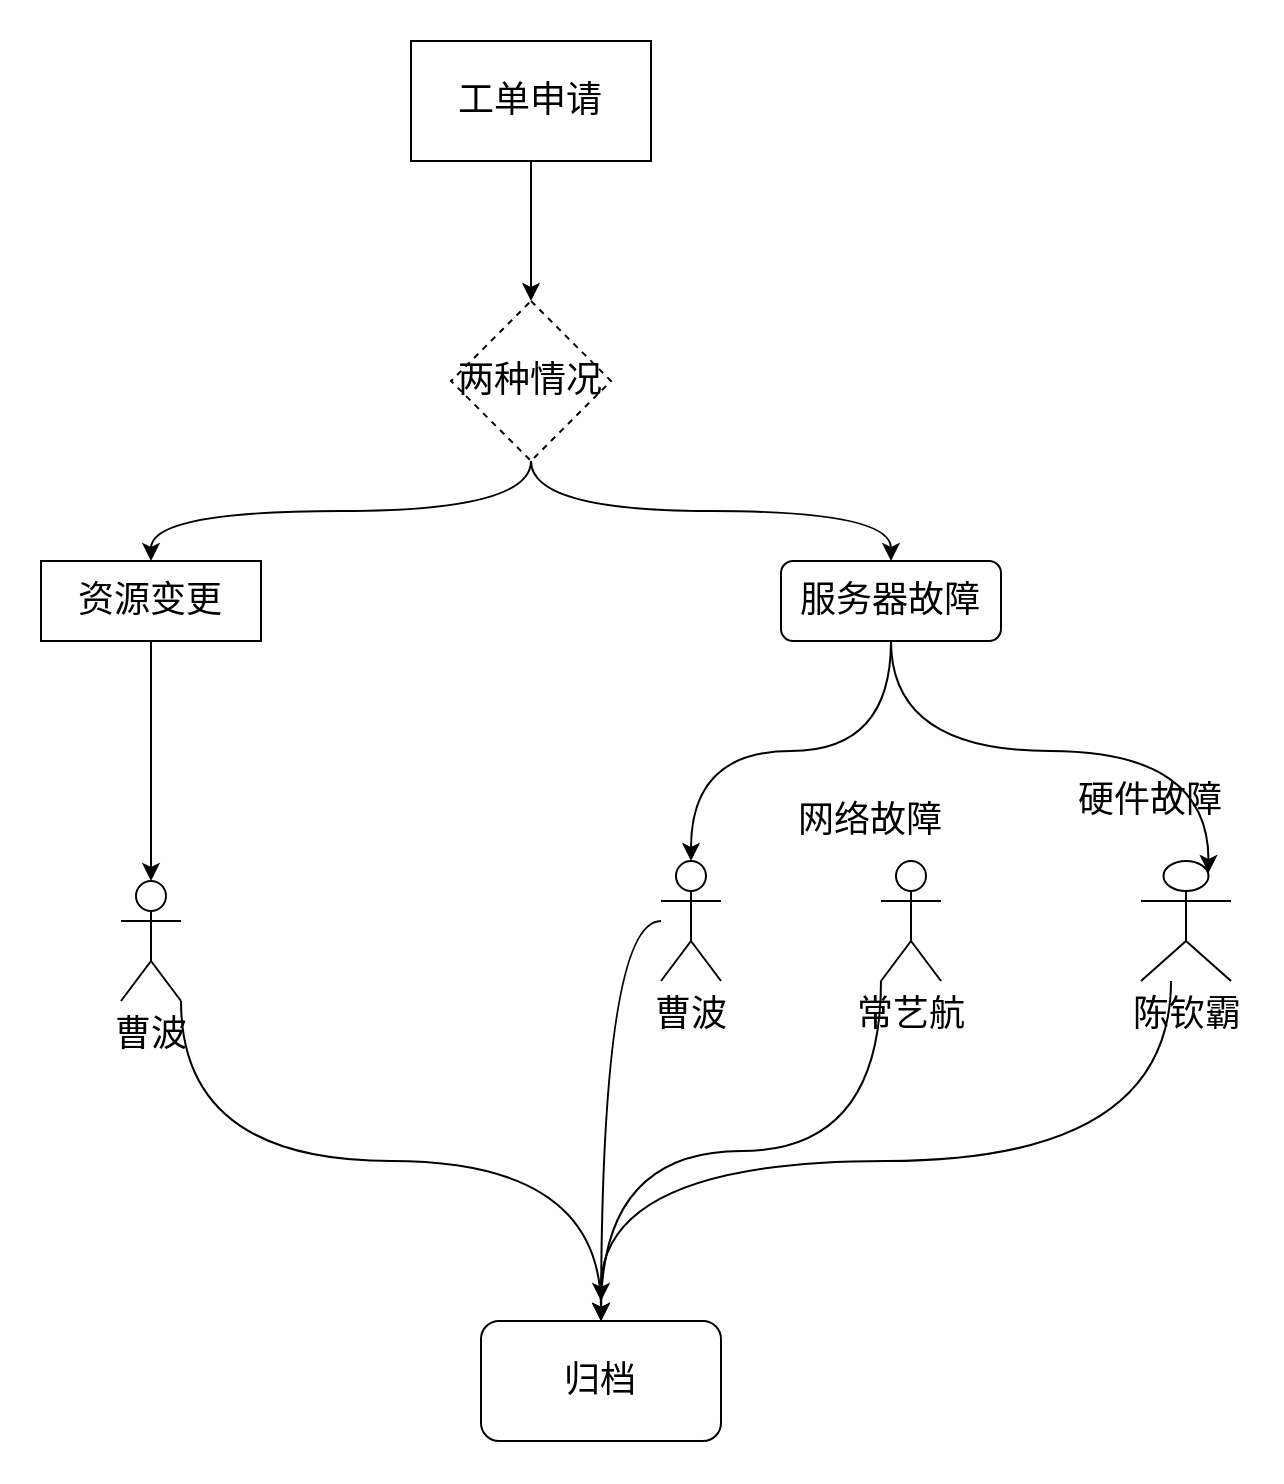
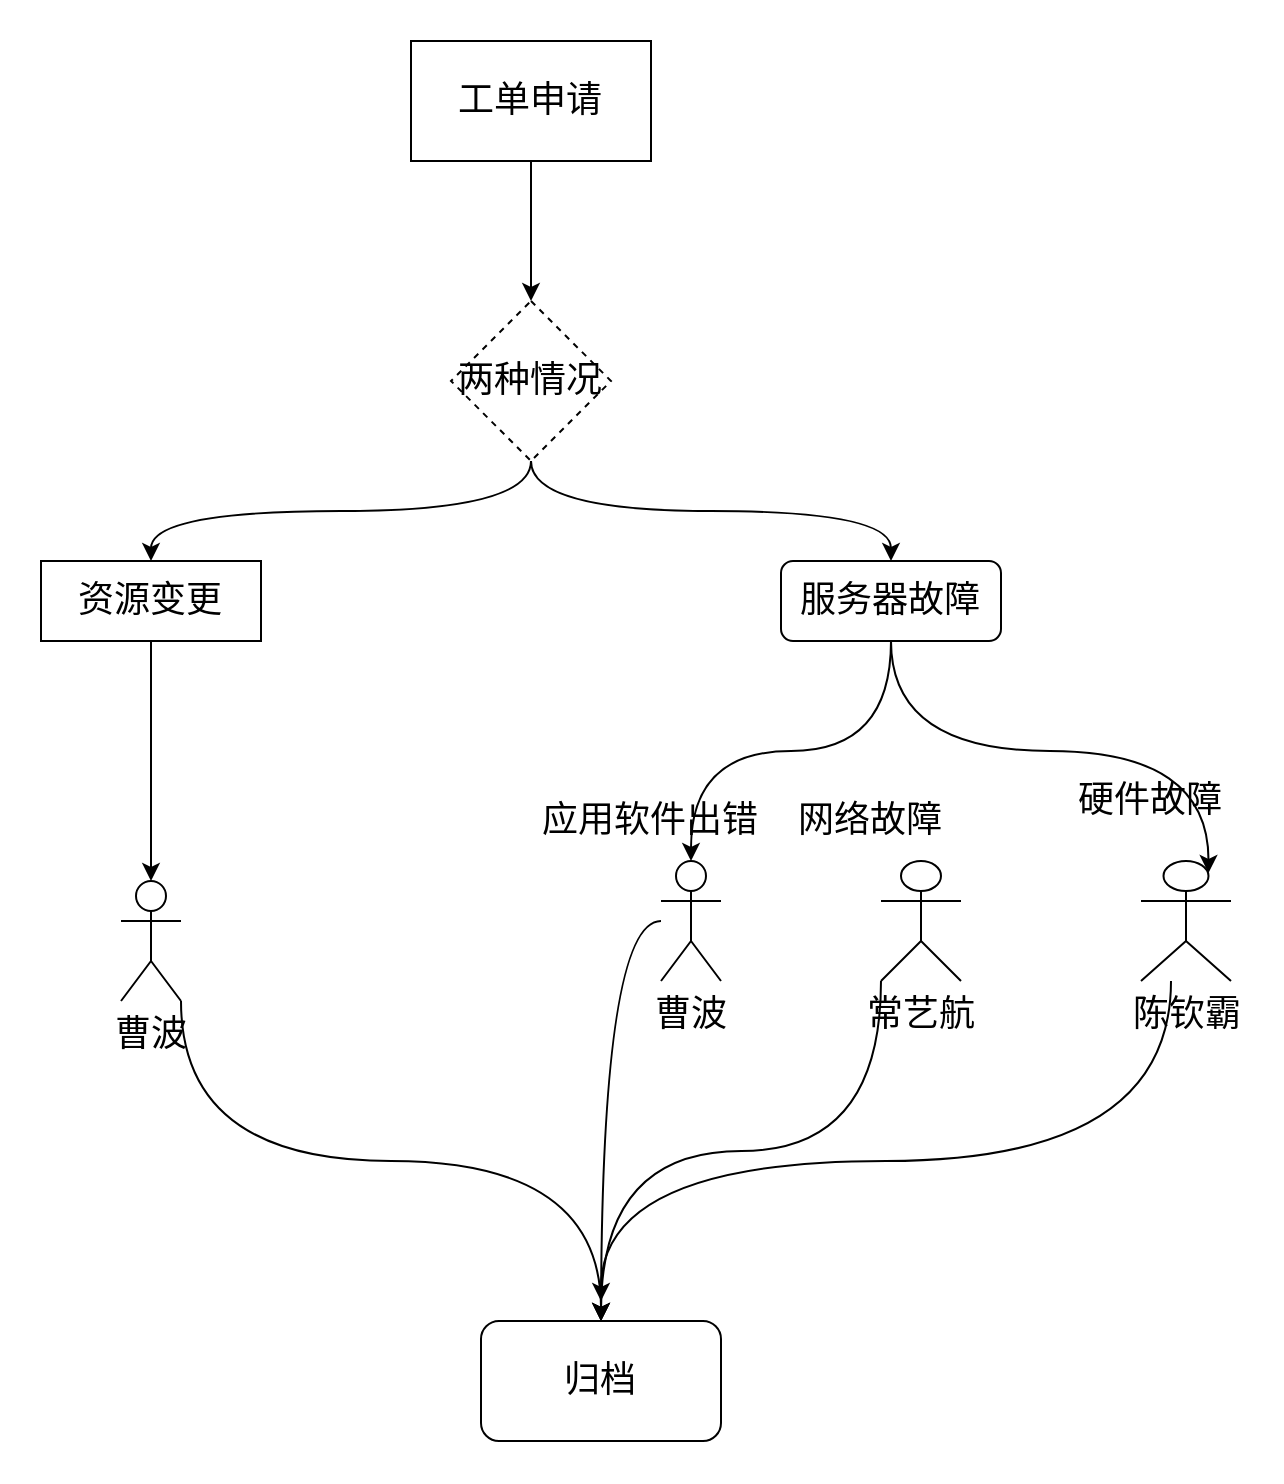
+ <mxCell id="21" value="&lt;font style=&quot;font-size: 18px&quot;&gt;应用软件出错&lt;br&gt;&lt;/font&gt;" style="text;html=1;strokeColor=none;fillColor=none;align=center;verticalAlign=middle;whiteSpace=wrap;rounded=0;" vertex="1" parent="1"><mxGeometry x="270" y="400" width="110" height="20" as="geometry" /></mxCell>
- <mxCell id="15" value="&lt;font style=&quot;font-size: 18px&quot;&gt;常艺航&lt;/font&gt;" style="shape=umlActor;verticalLabelPosition=bottom;verticalAlign=top;html=1;outlineConnect=0;" vertex="1" parent="1"><mxGeometry x="440" y="430" width="30" height="60" as="geometry" /></mxCell>
+ <mxCell id="15" value="&lt;font style=&quot;font-size: 18px&quot;&gt;常艺航&lt;/font&gt;" style="shape=umlActor;verticalLabelPosition=bottom;verticalAlign=top;html=1;outlineConnect=0;" vertex="1" parent="1"><mxGeometry x="440" y="430" width="40" height="60" as="geometry" /></mxCell>
